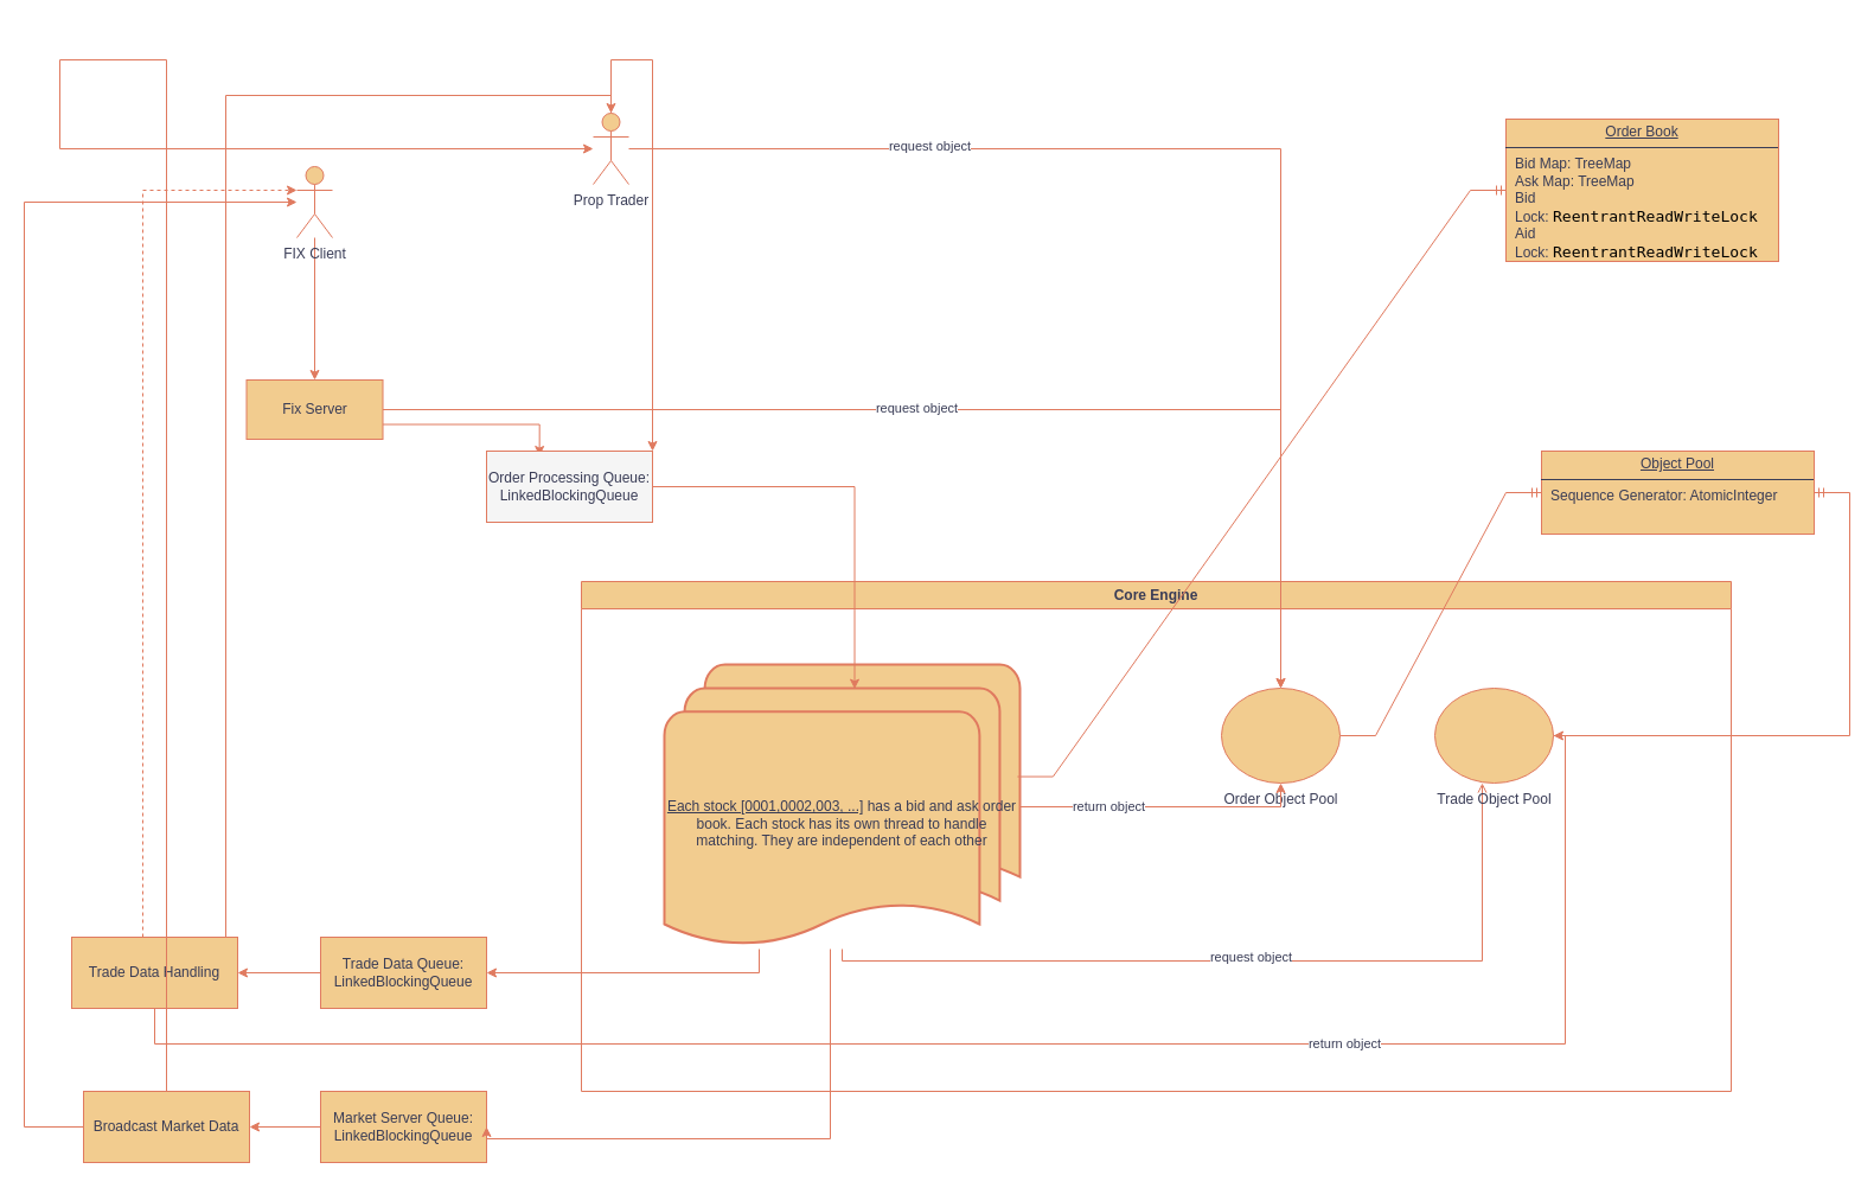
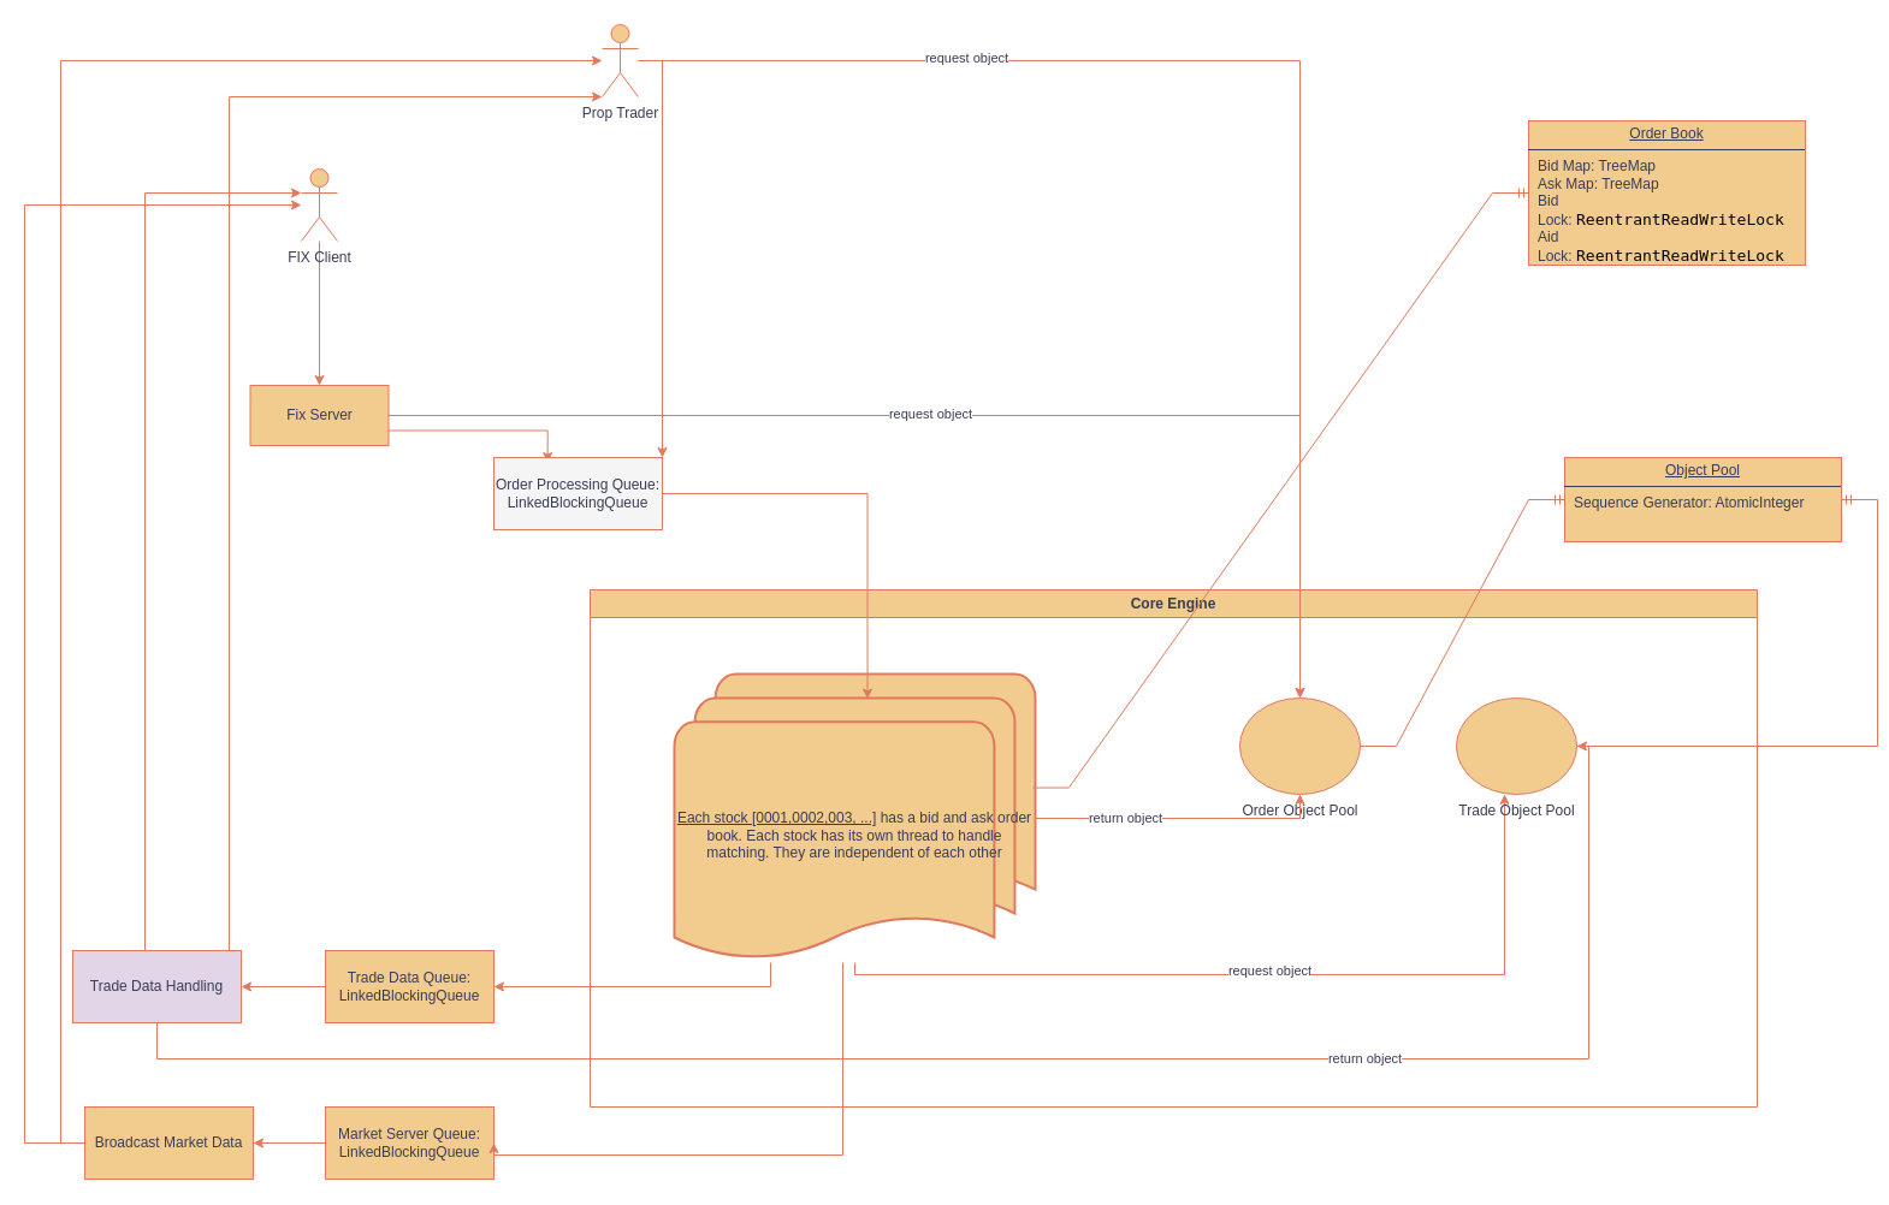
- <mxCell id="4" value="Prop Trader" style="shape=umlActor;verticalLabelPosition=bottom;verticalAlign=top;html=1;outlineConnect=0;labelBackgroundColor=none;fillColor=#F2CC8F;strokeColor=#E07A5F;fontColor=#393C56;" vertex="1" parent="1"><mxGeometry x="500" y="95" width="30" height="60" as="geometry" /></mxCell>
+ <mxCell id="4" value="Prop Trader" style="shape=umlActor;verticalLabelPosition=bottom;verticalAlign=top;html=1;outlineConnect=0;labelBackgroundColor=none;fillColor=#F2CC8F;strokeColor=#E07A5F;fontColor=#393C56;" vertex="1" parent="1"><mxGeometry x="500" y="20" width="30" height="60" as="geometry" /></mxCell>
- <mxCell id="34" style="edgeStyle=orthogonalEdgeStyle;rounded=0;orthogonalLoop=1;jettySize=auto;html=1;entryX=0;entryY=0.333;entryDx=0;entryDy=0;entryPerimeter=0;strokeColor=#E07A5F;fontColor=#393C56;fillColor=#F2CC8F;dashed=1;" edge="1" parent="1" source="30" target="3"><mxGeometry relative="1" as="geometry"><Array as="points"><mxPoint x="120" y="160" /></Array></mxGeometry></mxCell>
+ <mxCell id="34" style="edgeStyle=orthogonalEdgeStyle;rounded=0;orthogonalLoop=1;jettySize=auto;html=1;entryX=0;entryY=0.333;entryDx=0;entryDy=0;entryPerimeter=0;strokeColor=#E07A5F;fontColor=#393C56;fillColor=#F2CC8F;" edge="1" parent="1" source="30" target="3"><mxGeometry relative="1" as="geometry"><Array as="points"><mxPoint x="120" y="160" /></Array></mxGeometry></mxCell>
- <mxCell id="16" style="edgeStyle=orthogonalEdgeStyle;rounded=0;orthogonalLoop=1;jettySize=auto;html=1;strokeColor=#E07A5F;fontColor=#393C56;fillColor=#F2CC8F;endArrow=open;" edge="1" parent="15" source="18" target="19"><mxGeometry relative="1" as="geometry"><Array as="points"><mxPoint x="220" y="320" /><mxPoint x="760" y="320" /></Array></mxGeometry></mxCell>
+ <mxCell id="16" style="edgeStyle=orthogonalEdgeStyle;rounded=0;orthogonalLoop=1;jettySize=auto;html=1;strokeColor=#E07A5F;fontColor=#393C56;fillColor=#F2CC8F;" edge="1" parent="15" source="18" target="19"><mxGeometry relative="1" as="geometry"><Array as="points"><mxPoint x="220" y="320" /><mxPoint x="760" y="320" /></Array></mxGeometry></mxCell>
- <mxCell id="30" value="Trade Data Handling" style="rounded=0;whiteSpace=wrap;html=1;strokeColor=#E07A5F;fontColor=#393C56;fillColor=#F2CC8F;" vertex="1" parent="1"><mxGeometry x="60" y="790" width="140" height="60" as="geometry" /></mxCell>
+ <mxCell id="30" value="Trade Data Handling" style="rounded=0;whiteSpace=wrap;html=1;strokeColor=#E07A5F;fontColor=#393C56;fillColor=#e1d5e7;" vertex="1" parent="1"><mxGeometry x="60" y="790" width="140" height="60" as="geometry" /></mxCell>
